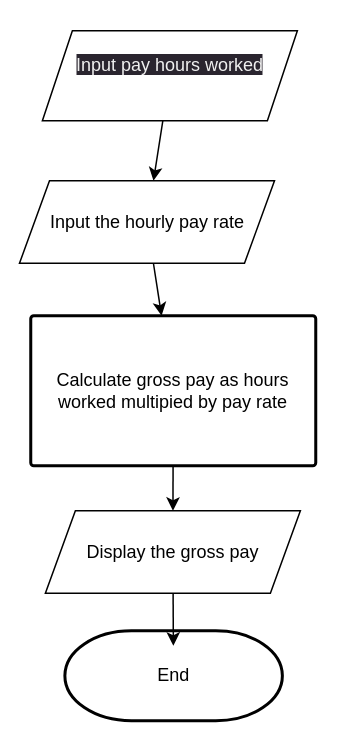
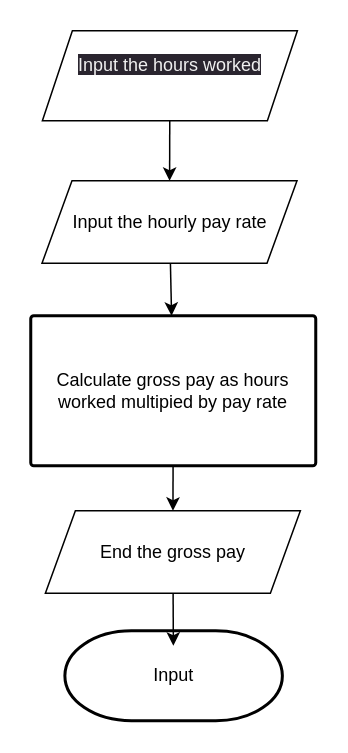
- <mxCell id="6" value="&#10;&lt;span style=&quot;color: rgb(240, 240, 240); font-family: Helvetica; font-size: 12px; font-style: normal; font-variant-ligatures: normal; font-variant-caps: normal; font-weight: 400; letter-spacing: normal; orphans: 2; text-align: center; text-indent: 0px; text-transform: none; widows: 2; word-spacing: 0px; -webkit-text-stroke-width: 0px; background-color: rgb(42, 37, 47); text-decoration-thickness: initial; text-decoration-style: initial; text-decoration-color: initial; float: none; display: inline !important;&quot;&gt;Input pay hours worked&lt;/span&gt;&#10;&#10;" style="shape=parallelogram;perimeter=parallelogramPerimeter;whiteSpace=wrap;html=1;fixedSize=1;" vertex="1" parent="1"><mxGeometry x="27.75" y="20" width="170" height="60" as="geometry" /></mxCell>
+ <mxCell id="6" value="&#10;&lt;span style=&quot;color: rgb(240, 240, 240); font-family: Helvetica; font-size: 12px; font-style: normal; font-variant-ligatures: normal; font-variant-caps: normal; font-weight: 400; letter-spacing: normal; orphans: 2; text-align: center; text-indent: 0px; text-transform: none; widows: 2; word-spacing: 0px; -webkit-text-stroke-width: 0px; background-color: rgb(42, 37, 47); text-decoration-thickness: initial; text-decoration-style: initial; text-decoration-color: initial; float: none; display: inline !important;&quot;&gt;Input the hours worked&lt;/span&gt;&#10;&#10;" style="shape=parallelogram;perimeter=parallelogramPerimeter;whiteSpace=wrap;html=1;fixedSize=1;" vertex="1" parent="1"><mxGeometry x="27.75" y="20" width="170" height="60" as="geometry" /></mxCell>
- <mxCell id="8" value="Input the hourly pay rate" style="shape=parallelogram;perimeter=parallelogramPerimeter;whiteSpace=wrap;html=1;fixedSize=1;" vertex="1" parent="1"><mxGeometry x="12.5" y="120" width="170" height="55" as="geometry" /></mxCell>
+ <mxCell id="8" value="Input the hourly pay rate" style="shape=parallelogram;perimeter=parallelogramPerimeter;whiteSpace=wrap;html=1;fixedSize=1;" vertex="1" parent="1"><mxGeometry x="27.5" y="120" width="170" height="55" as="geometry" /></mxCell>
- <mxCell id="10" value="Display the gross pay" style="shape=parallelogram;perimeter=parallelogramPerimeter;whiteSpace=wrap;html=1;fixedSize=1;" vertex="1" parent="1"><mxGeometry x="29.75" y="340" width="170" height="55" as="geometry" /></mxCell>
+ <mxCell id="10" value="End the gross pay" style="shape=parallelogram;perimeter=parallelogramPerimeter;whiteSpace=wrap;html=1;fixedSize=1;" vertex="1" parent="1"><mxGeometry x="29.75" y="340" width="170" height="55" as="geometry" /></mxCell>
- <mxCell id="4" value="End" style="strokeWidth=2;html=1;shape=mxgraph.flowchart.terminator;whiteSpace=wrap;" vertex="1" parent="1"><mxGeometry x="42.75" y="420" width="145" height="60" as="geometry" /></mxCell>
+ <mxCell id="4" value="Input" style="strokeWidth=2;html=1;shape=mxgraph.flowchart.terminator;whiteSpace=wrap;" vertex="1" parent="1"><mxGeometry x="42.75" y="420" width="145" height="60" as="geometry" /></mxCell>
